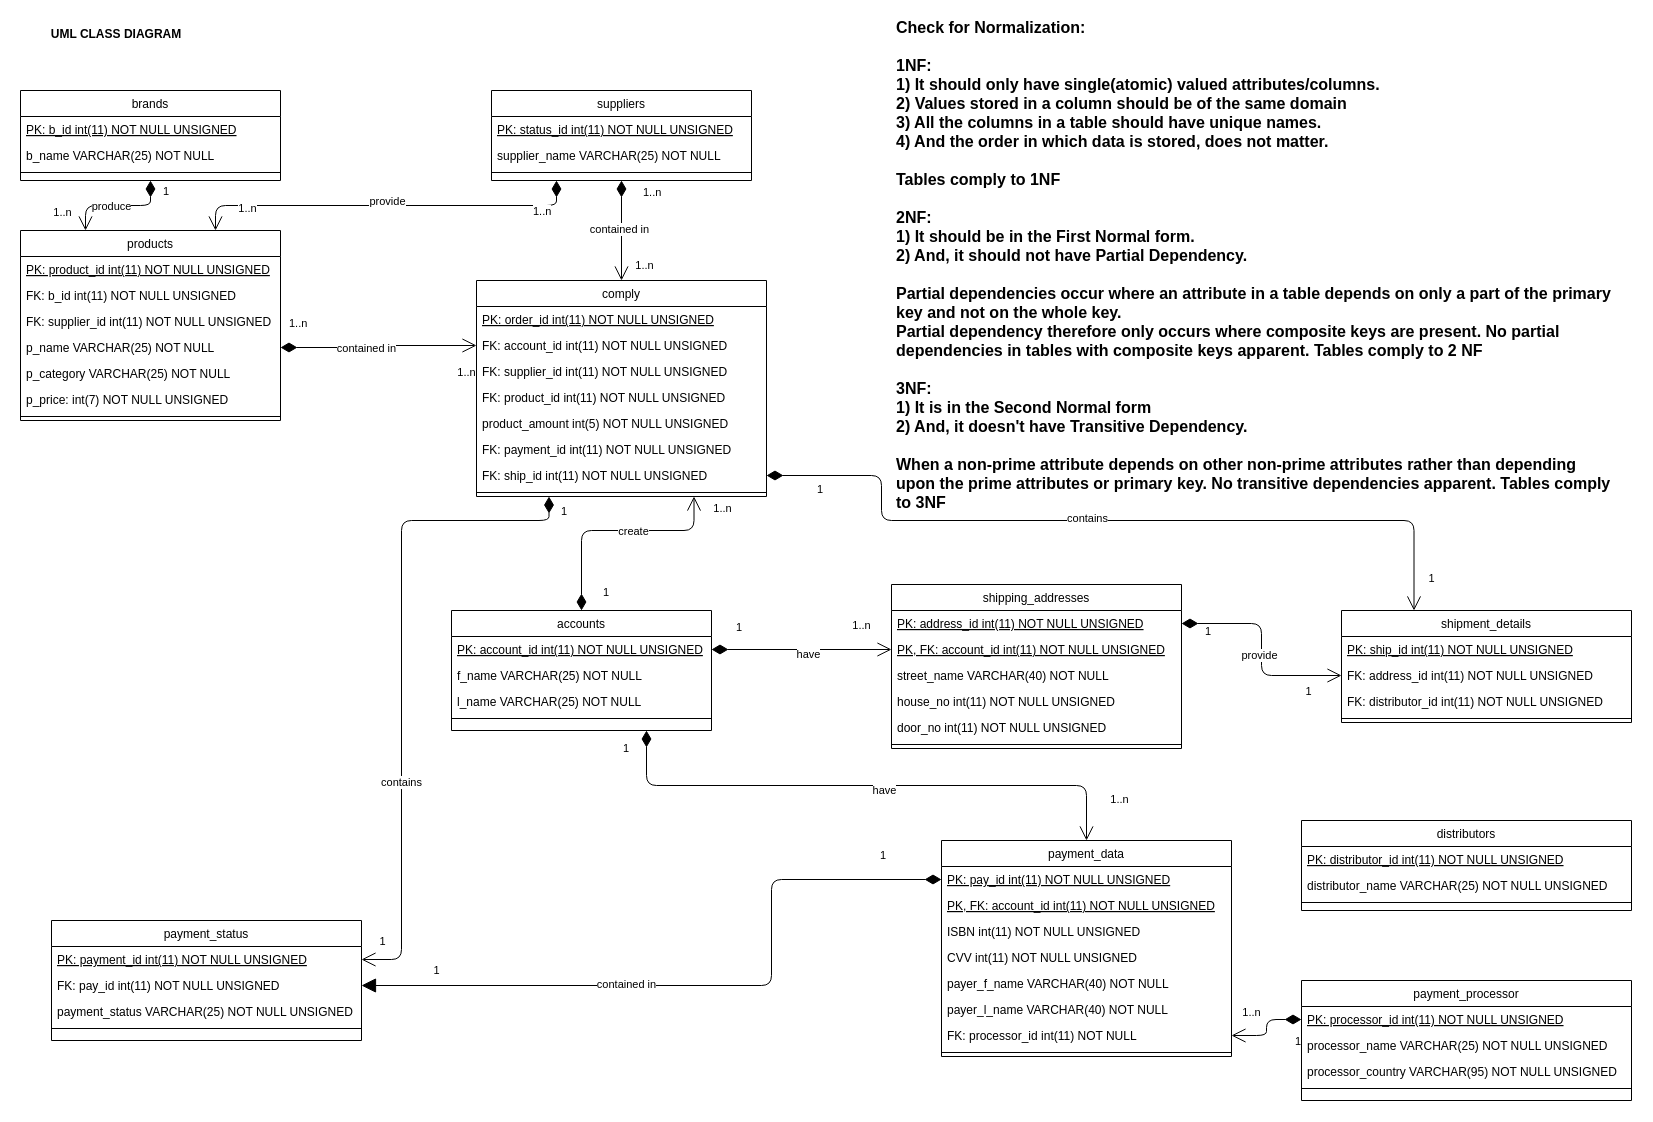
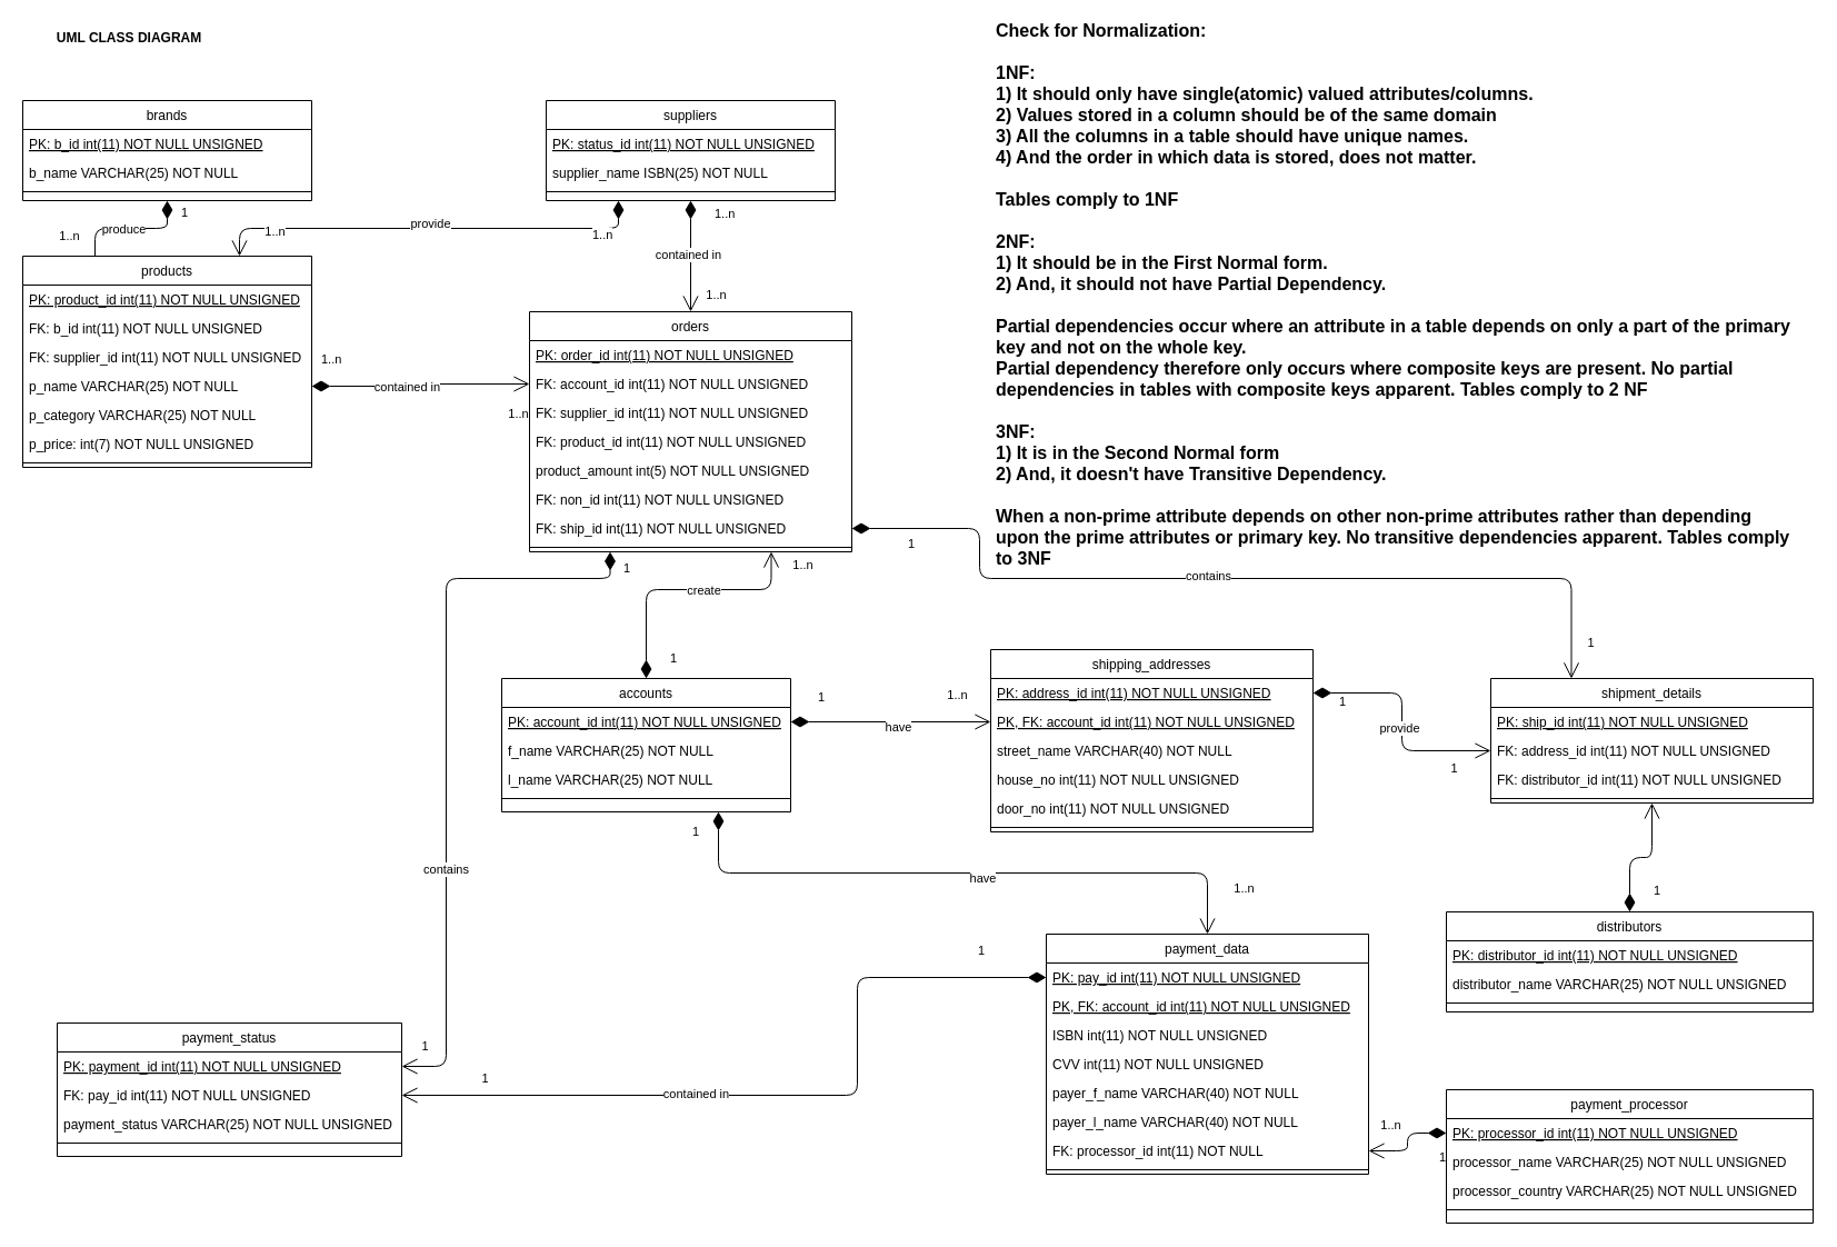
- <mxCell id="24" value="supplier_name VARCHAR(25) NOT NULL" style="text;align=left;verticalAlign=top;spacingLeft=4;spacingRight=4;overflow=hidden;rotatable=0;points=[[0,0.5],[1,0.5]];portConstraint=eastwest;rounded=0;shadow=0;html=0;" vertex="1" parent="22"><mxGeometry y="52" width="260" height="26" as="geometry" /></mxCell>
+ <mxCell id="24" value="supplier_name ISBN(25) NOT NULL" style="text;align=left;verticalAlign=top;spacingLeft=4;spacingRight=4;overflow=hidden;rotatable=0;points=[[0,0.5],[1,0.5]];portConstraint=eastwest;rounded=0;shadow=0;html=0;" vertex="1" parent="22"><mxGeometry y="52" width="260" height="26" as="geometry" /></mxCell>
- <mxCell id="66" value="1" style="endArrow=open;html=1;endSize=12;startArrow=diamondThin;startSize=14;startFill=1;edgeStyle=orthogonalEdgeStyle;align=left;verticalAlign=bottom;exitX=0.5;exitY=1;exitDx=0;exitDy=0;entryX=0.25;entryY=0;entryDx=0;entryDy=0;" edge="1" parent="1" source="26" target="14"><mxGeometry x="-0.652" y="11" relative="1" as="geometry"><mxPoint x="321" y="230" as="sourcePoint" /><mxPoint x="481" y="230" as="targetPoint" /><mxPoint as="offset" /></mxGeometry></mxCell>
+ <mxCell id="66" value="1" style="endArrow=none;html=1;endSize=12;startArrow=diamondThin;startSize=14;startFill=1;edgeStyle=orthogonalEdgeStyle;align=left;verticalAlign=bottom;exitX=0.5;exitY=1;exitDx=0;exitDy=0;entryX=0.25;entryY=0;entryDx=0;entryDy=0;" edge="1" parent="1" source="26" target="14"><mxGeometry x="-0.652" y="11" relative="1" as="geometry"><mxPoint x="321" y="230" as="sourcePoint" /><mxPoint x="481" y="230" as="targetPoint" /><mxPoint as="offset" /></mxGeometry></mxCell>
- <mxCell id="39" value="comply" style="swimlane;fontStyle=0;align=center;verticalAlign=top;childLayout=stackLayout;horizontal=1;startSize=26;horizontalStack=0;resizeParent=1;resizeLast=0;collapsible=1;marginBottom=0;rounded=0;shadow=0;strokeWidth=1;" vertex="1" parent="1"><mxGeometry x="476" y="280" width="290" height="216" as="geometry"><mxRectangle x="340" y="380" width="170" height="26" as="alternateBounds" /></mxGeometry></mxCell>
+ <mxCell id="39" value="orders" style="swimlane;fontStyle=0;align=center;verticalAlign=top;childLayout=stackLayout;horizontal=1;startSize=26;horizontalStack=0;resizeParent=1;resizeLast=0;collapsible=1;marginBottom=0;rounded=0;shadow=0;strokeWidth=1;" vertex="1" parent="1"><mxGeometry x="476" y="280" width="290" height="216" as="geometry"><mxRectangle x="340" y="380" width="170" height="26" as="alternateBounds" /></mxGeometry></mxCell>
- <mxCell id="45" value="FK: payment_id int(11) NOT NULL UNSIGNED" style="text;align=left;verticalAlign=top;spacingLeft=4;spacingRight=4;overflow=hidden;rotatable=0;points=[[0,0.5],[1,0.5]];portConstraint=eastwest;rounded=0;shadow=0;html=0;" vertex="1" parent="39"><mxGeometry y="156" width="290" height="26" as="geometry" /></mxCell>
+ <mxCell id="45" value="FK: non_id int(11) NOT NULL UNSIGNED" style="text;align=left;verticalAlign=top;spacingLeft=4;spacingRight=4;overflow=hidden;rotatable=0;points=[[0,0.5],[1,0.5]];portConstraint=eastwest;rounded=0;shadow=0;html=0;" vertex="1" parent="39"><mxGeometry y="156" width="290" height="26" as="geometry" /></mxCell>
+ <mxCell id="103" value="1" style="endArrow=open;html=1;endSize=12;startArrow=diamondThin;startSize=14;startFill=1;edgeStyle=orthogonalEdgeStyle;align=left;verticalAlign=bottom;exitX=0.5;exitY=0;exitDx=0;exitDy=0;entryX=0.5;entryY=1;entryDx=0;entryDy=0;" edge="1" parent="1" source="99" target="48"><mxGeometry x="-0.823" y="-20" relative="1" as="geometry"><mxPoint x="1441" y="780" as="sourcePoint" /><mxPoint x="1601" y="780" as="targetPoint" /><mxPoint as="offset" /></mxGeometry></mxCell>
- <mxCell id="87" value="1" style="endArrow=block;html=1;endSize=12;startArrow=diamondThin;startSize=14;startFill=1;edgeStyle=orthogonalEdgeStyle;align=left;verticalAlign=bottom;exitX=0;exitY=0.5;exitDx=0;exitDy=0;entryX=1;entryY=0.5;entryDx=0;entryDy=0;" edge="1" parent="1" source="31" target="55"><mxGeometry x="-0.813" y="-15" relative="1" as="geometry"><mxPoint x="381" y="960" as="sourcePoint" /><mxPoint x="361" y="1030" as="targetPoint" /><Array as="points"><mxPoint x="771" y="879" /><mxPoint x="771" y="985" /></Array><mxPoint x="1" as="offset" /></mxGeometry></mxCell>
+ <mxCell id="87" value="1" style="endArrow=open;html=1;endSize=12;startArrow=diamondThin;startSize=14;startFill=1;edgeStyle=orthogonalEdgeStyle;align=left;verticalAlign=bottom;exitX=0;exitY=0.5;exitDx=0;exitDy=0;entryX=1;entryY=0.5;entryDx=0;entryDy=0;" edge="1" parent="1" source="31" target="55"><mxGeometry x="-0.813" y="-15" relative="1" as="geometry"><mxPoint x="381" y="960" as="sourcePoint" /><mxPoint x="361" y="1030" as="targetPoint" /><Array as="points"><mxPoint x="771" y="879" /><mxPoint x="771" y="985" /></Array><mxPoint x="1" as="offset" /></mxGeometry></mxCell>
- <mxCell id="61" value="processor_country VARCHAR(95) NOT NULL UNSIGNED" style="text;align=left;verticalAlign=top;spacingLeft=4;spacingRight=4;overflow=hidden;rotatable=0;points=[[0,0.5],[1,0.5]];portConstraint=eastwest;rounded=0;shadow=0;html=0;" vertex="1" parent="58"><mxGeometry y="78" width="330" height="26" as="geometry" /></mxCell>
+ <mxCell id="61" value="processor_country VARCHAR(25) NOT NULL UNSIGNED" style="text;align=left;verticalAlign=top;spacingLeft=4;spacingRight=4;overflow=hidden;rotatable=0;points=[[0,0.5],[1,0.5]];portConstraint=eastwest;rounded=0;shadow=0;html=0;" vertex="1" parent="58"><mxGeometry y="78" width="330" height="26" as="geometry" /></mxCell>
